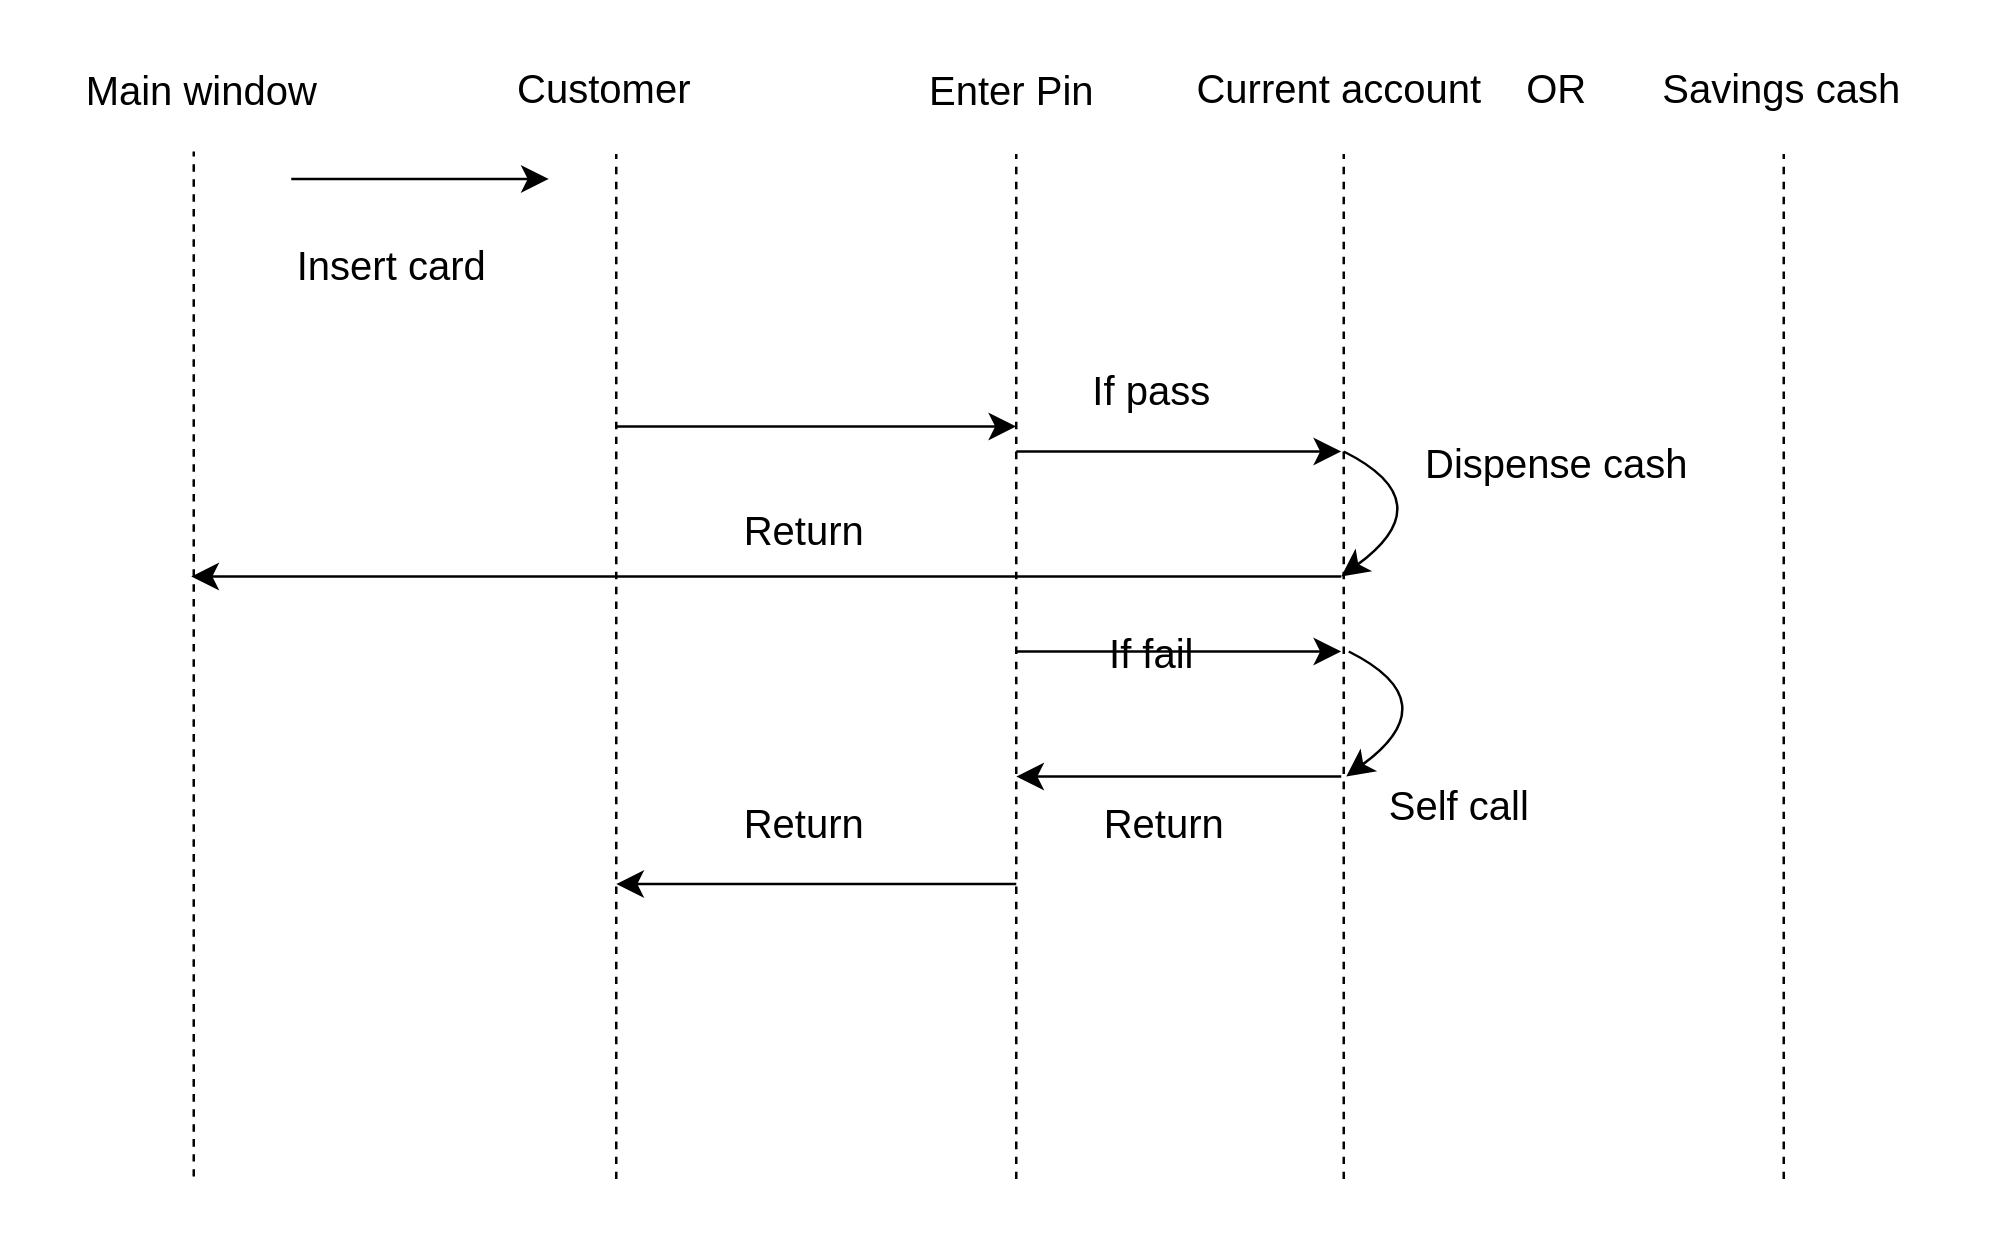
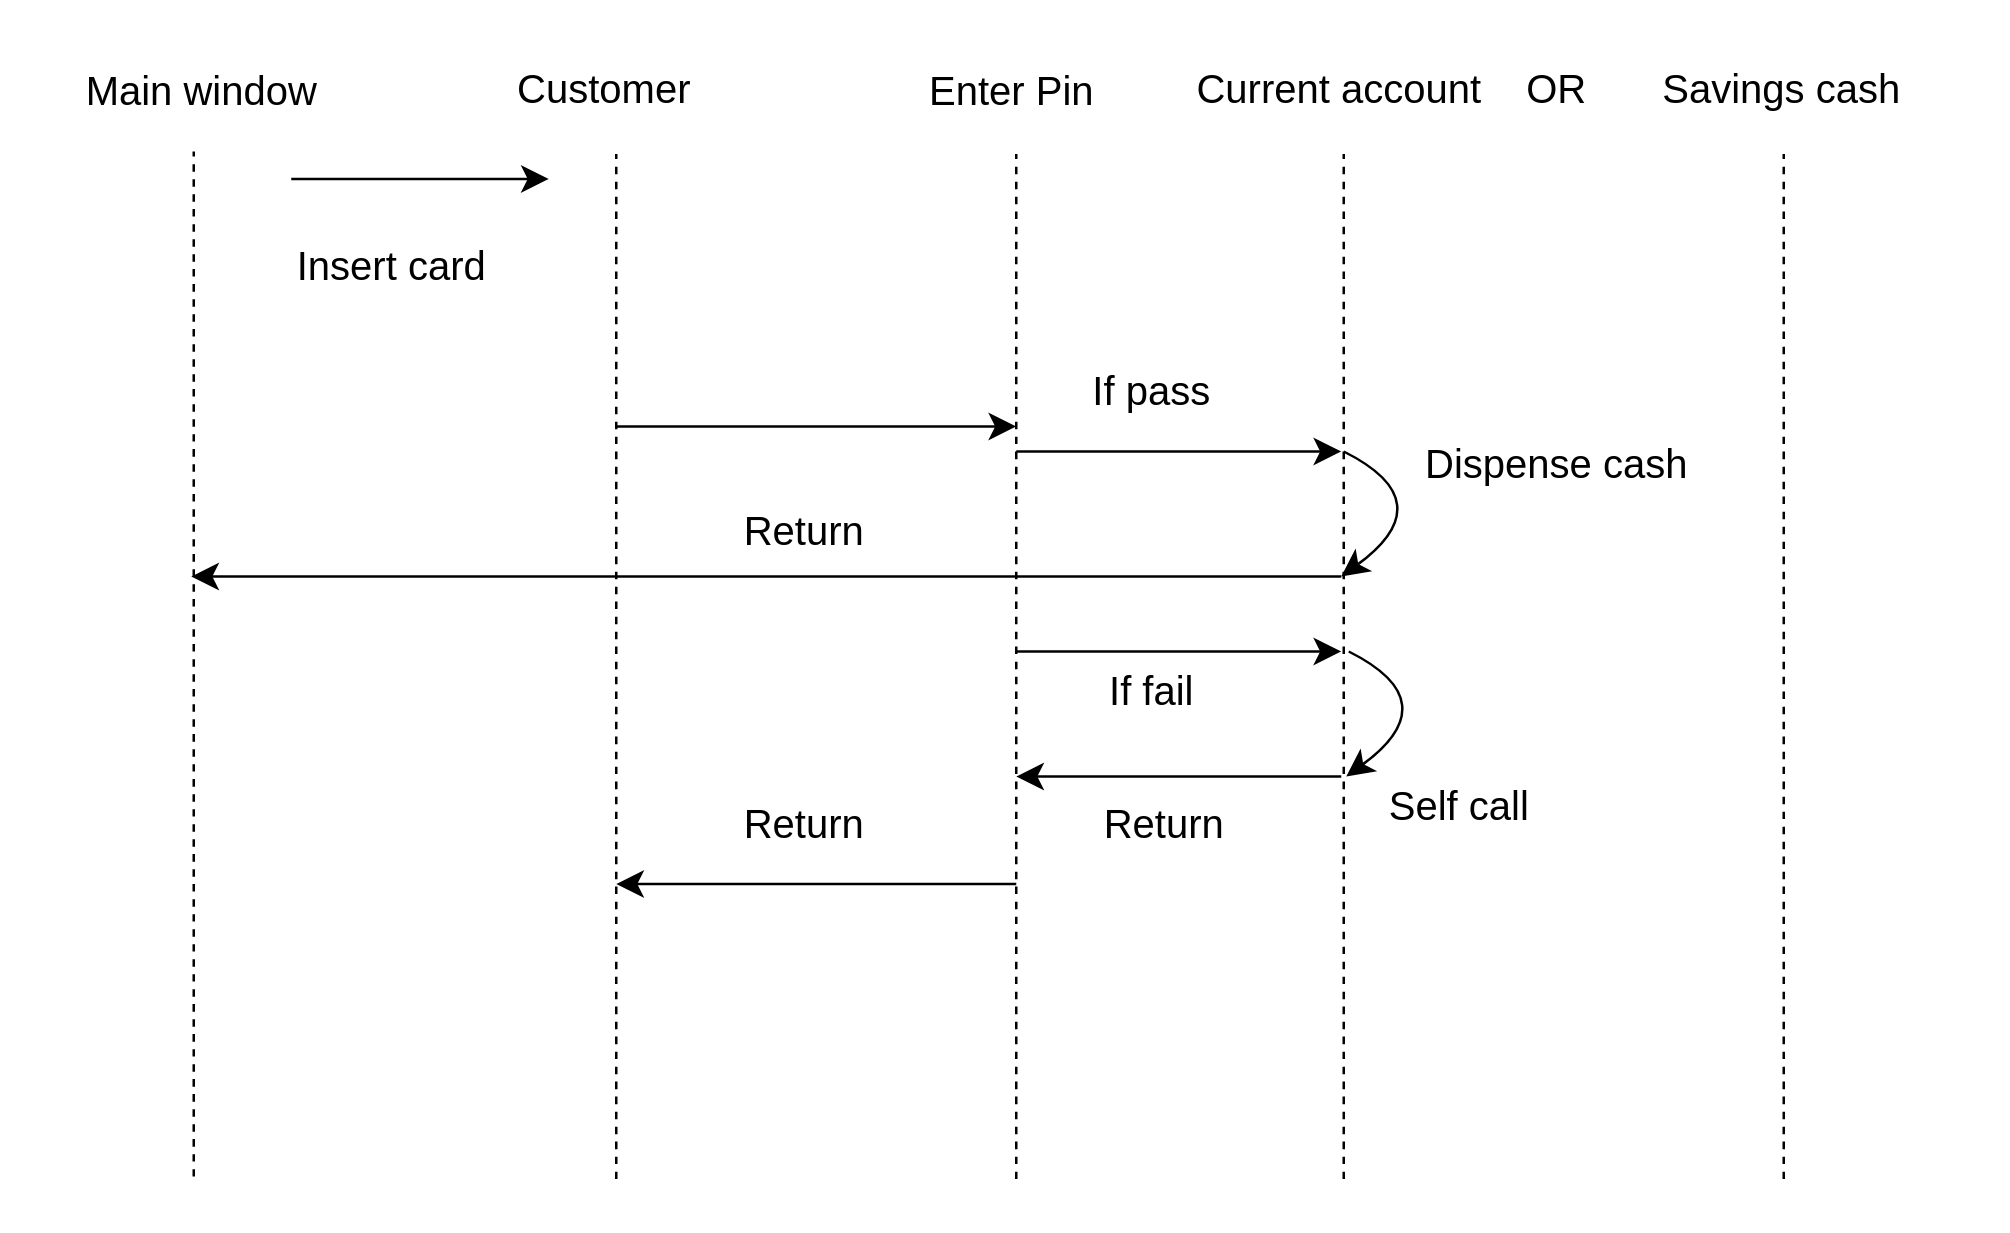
- <mxCell id="22" value="If fail" style="text;html=1;align=center;verticalAlign=middle;resizable=0;points=[];autosize=1;strokeColor=none;fillColor=none;fontSize=16;" vertex="1" parent="1"><mxGeometry x="430" y="246" width="60" height="30" as="geometry" /></mxCell>
+ <mxCell id="22" value="If fail" style="text;html=1;align=center;verticalAlign=middle;resizable=0;points=[];autosize=1;strokeColor=none;fillColor=none;fontSize=16;" vertex="1" parent="1"><mxGeometry x="430" y="261" width="60" height="30" as="geometry" /></mxCell>
